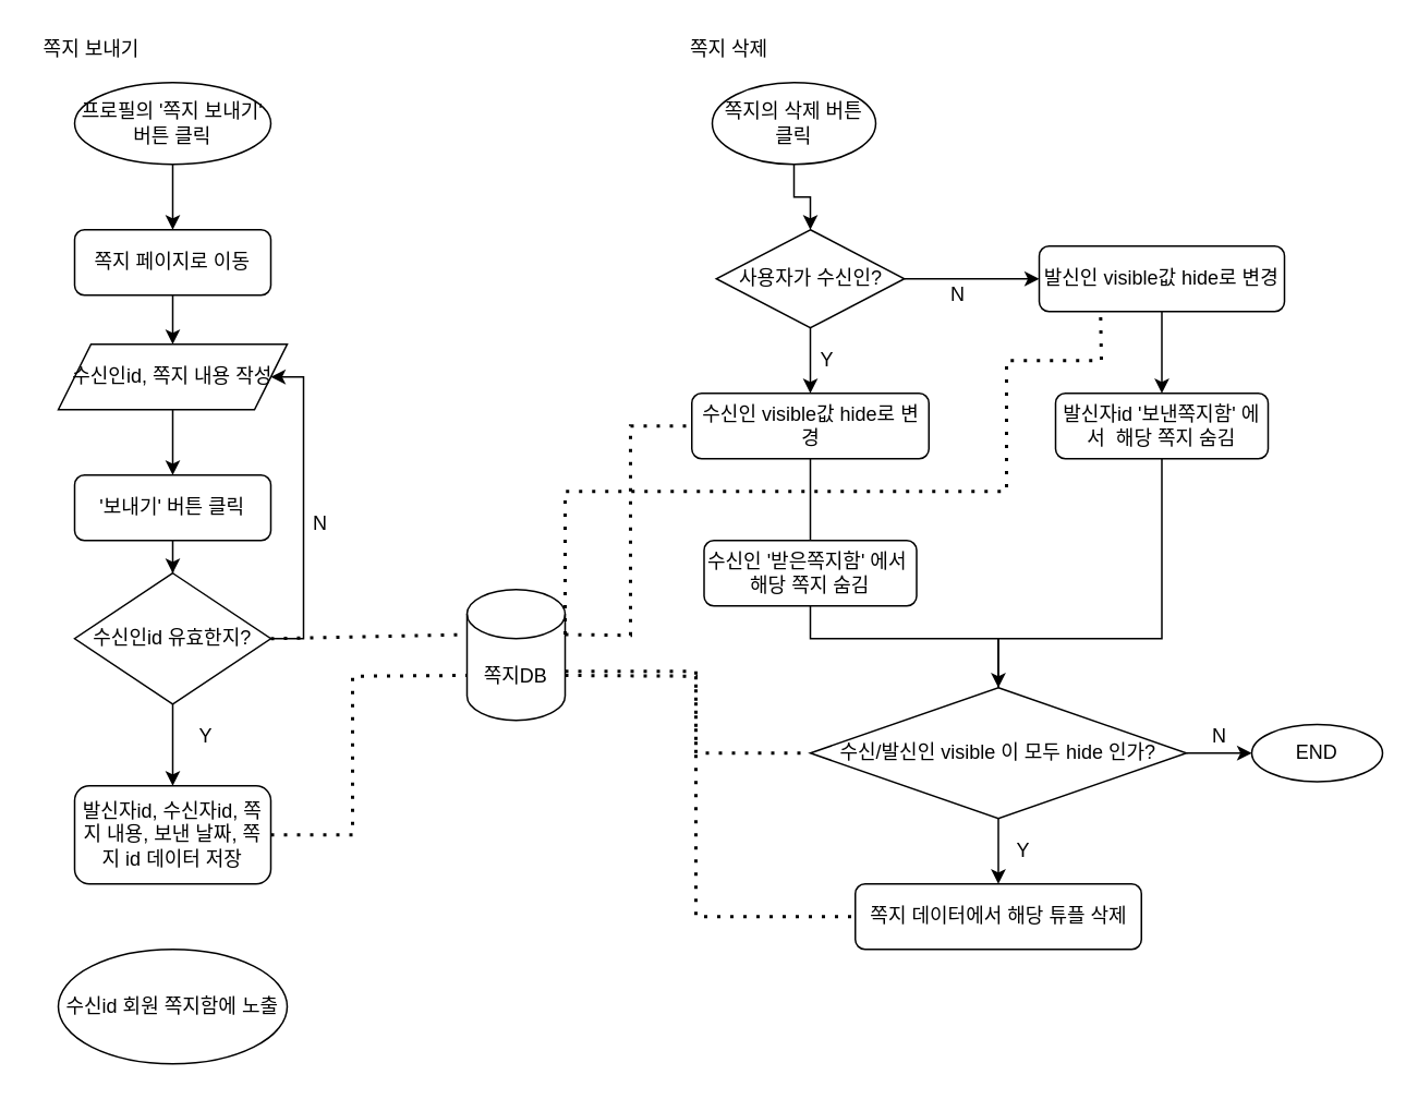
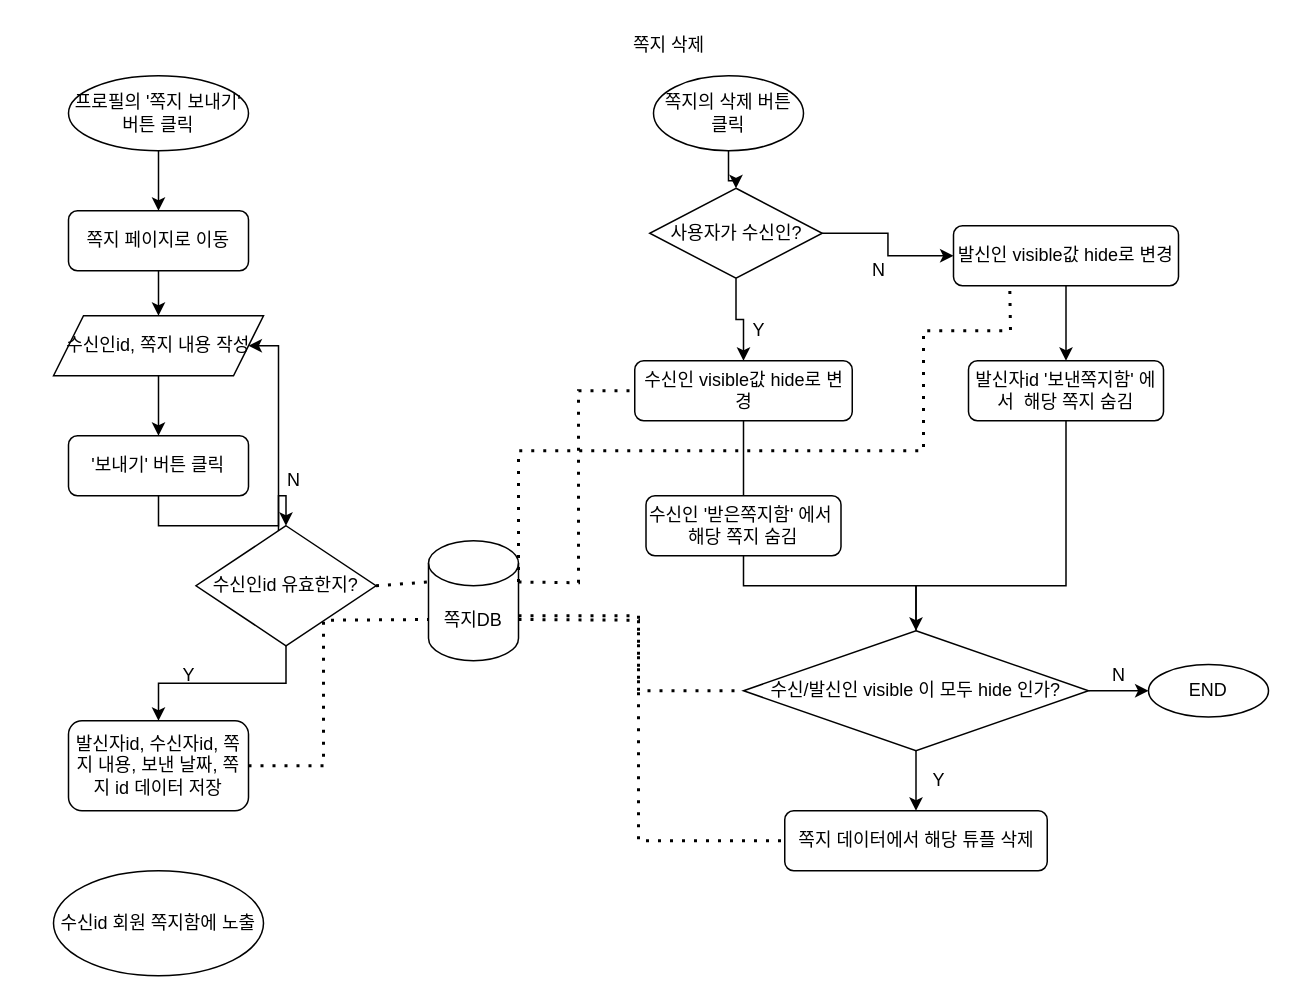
- <mxCell id="46" value="쪽지 보내기" style="text;html=1;align=center;verticalAlign=middle;resizable=0;points=[];autosize=1;strokeColor=none;fillColor=none;" vertex="1" parent="1"><mxGeometry x="20" y="20" width="70" height="20" as="geometry" /></mxCell>
- <mxCell id="21" value="사용자가 수신인?" style="rhombus;whiteSpace=wrap;html=1;" parent="1" vertex="1"><mxGeometry x="437.5" y="140" width="115" height="60" as="geometry" /></mxCell>
+ <mxCell id="21" value="사용자가 수신인?" style="rhombus;whiteSpace=wrap;html=1;" parent="1" vertex="1"><mxGeometry x="432.5" y="125" width="115" height="60" as="geometry" /></mxCell>
- <mxCell id="13" value="수신인id 유효한지?" style="rhombus;whiteSpace=wrap;html=1;" parent="1" vertex="1"><mxGeometry x="45" y="350" width="120" height="80" as="geometry" /></mxCell>
+ <mxCell id="13" value="수신인id 유효한지?" style="rhombus;whiteSpace=wrap;html=1;" parent="1" vertex="1"><mxGeometry x="130" y="350" width="120" height="80" as="geometry" /></mxCell>
